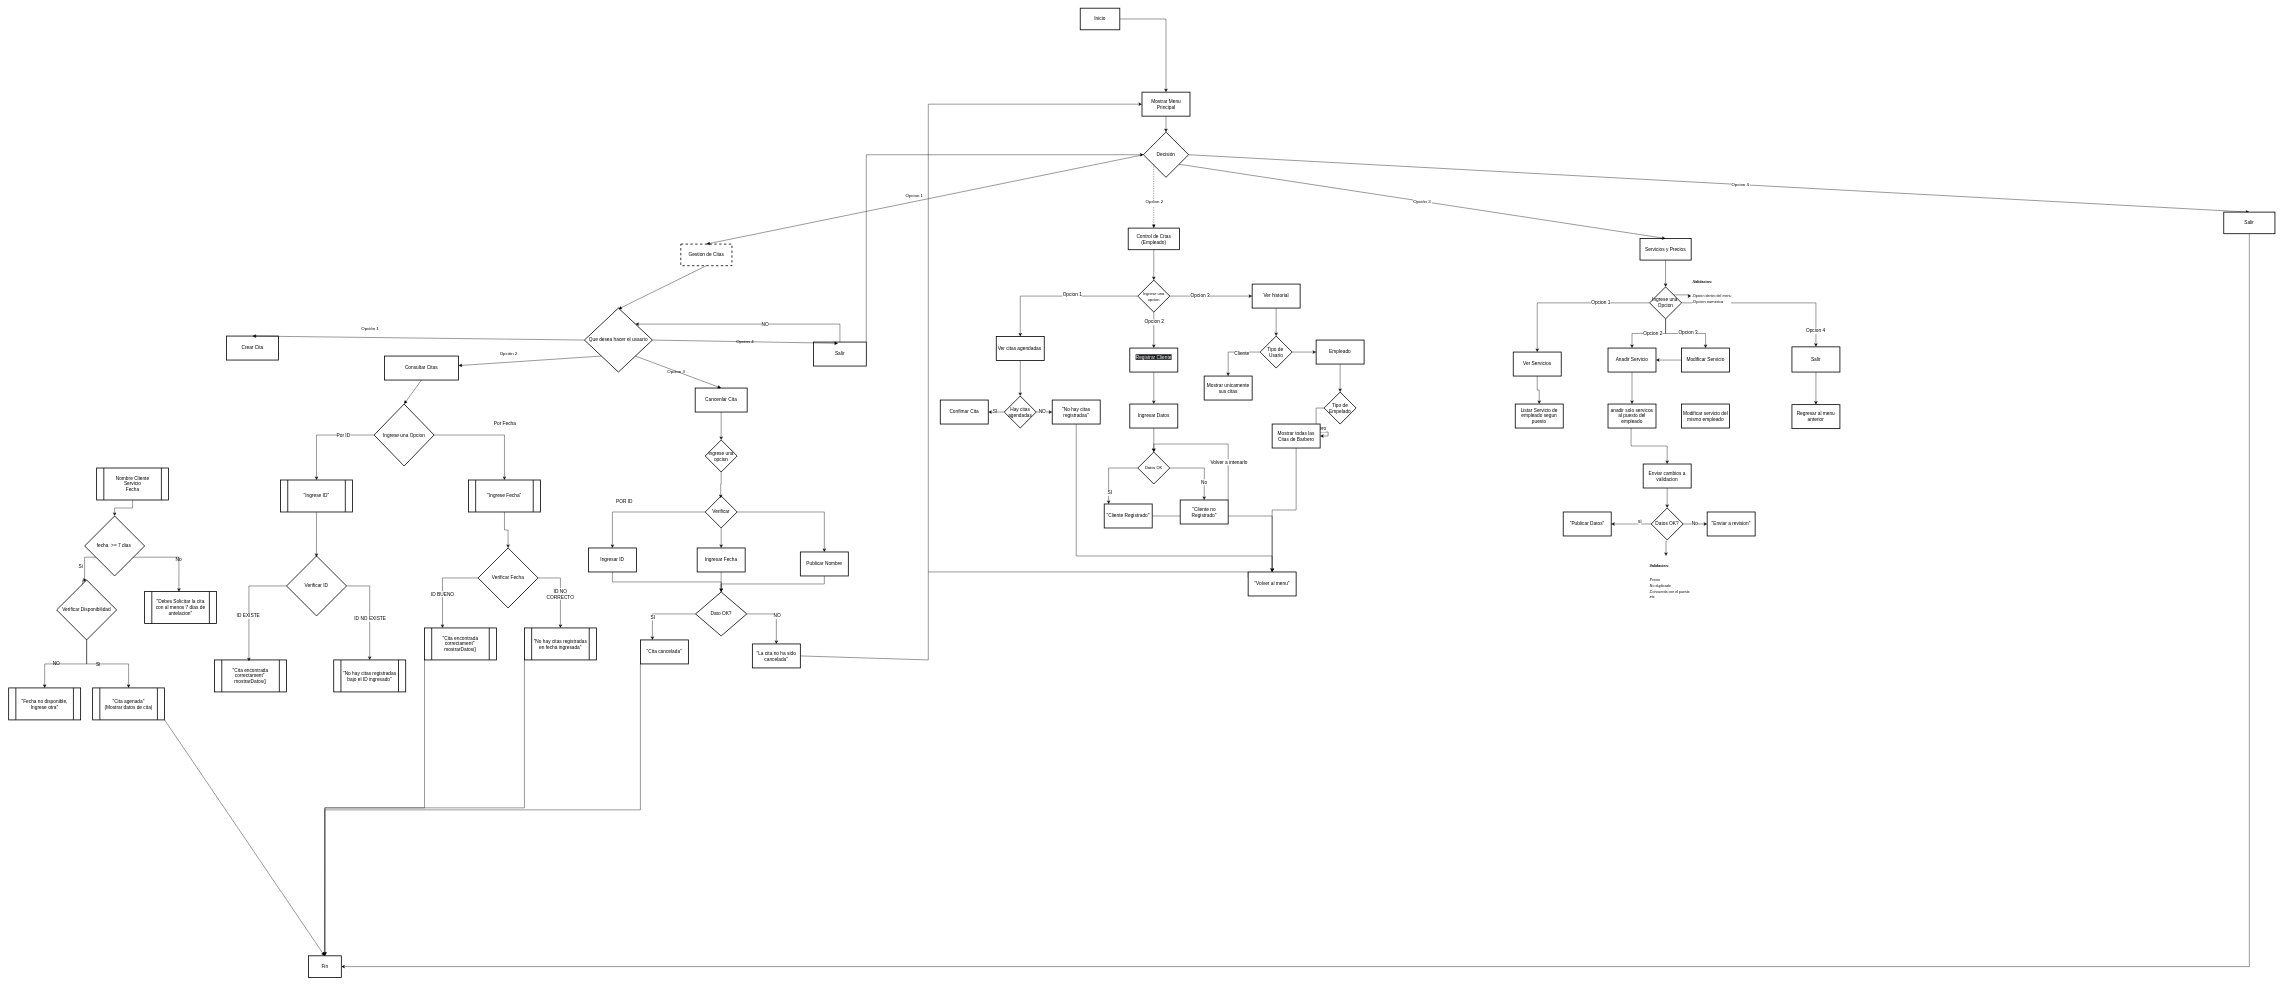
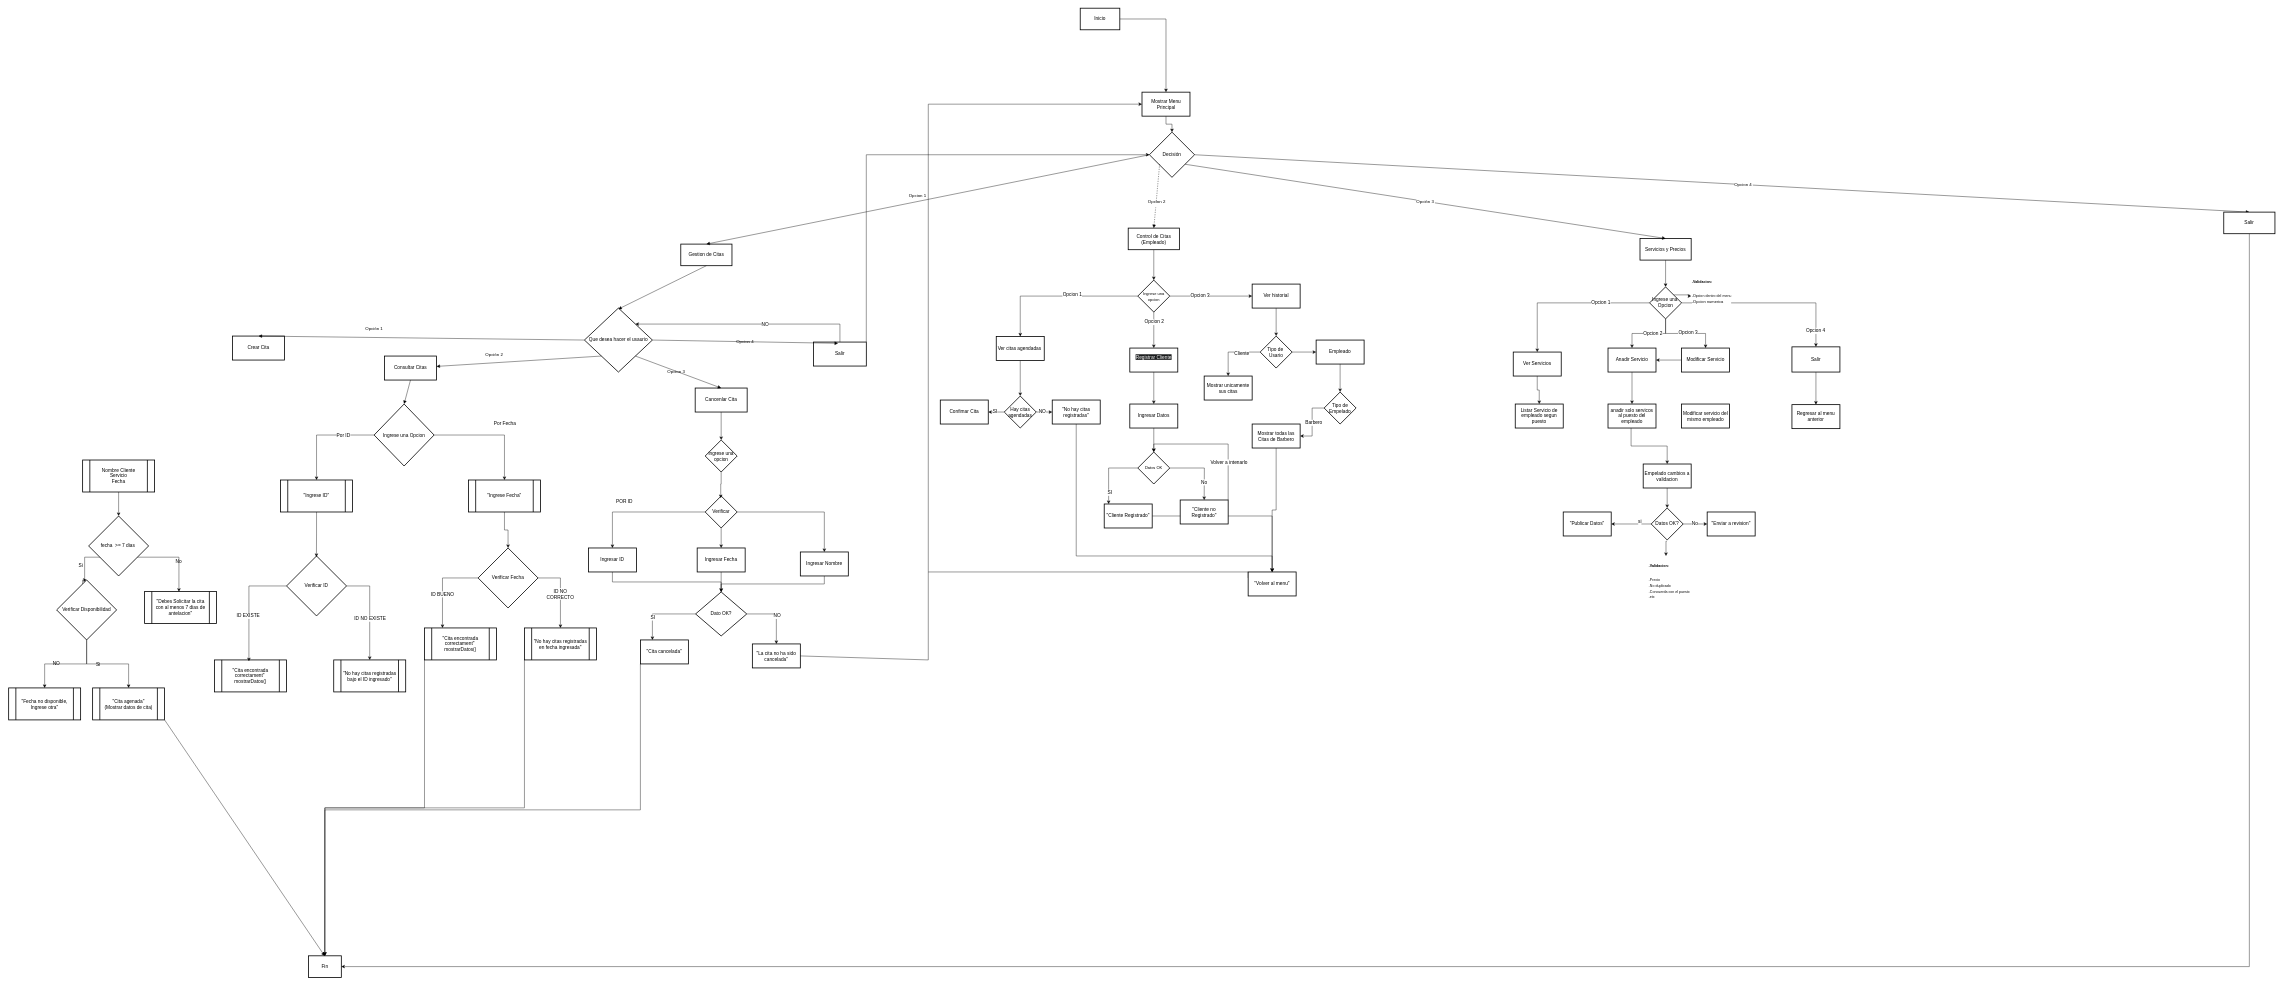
- <mxCell id="4" value="Decisión" style="rhombus;strokeWidth=2;whiteSpace=wrap;labelBackgroundColor=none;" parent="1" vertex="1"><mxGeometry x="2858" width="113" height="113" as="geometry" y="330" /></mxCell>
+ <mxCell id="4" value="Decisión" style="rhombus;strokeWidth=2;whiteSpace=wrap;labelBackgroundColor=none;" parent="1" vertex="1"><mxGeometry x="2873" y="330" width="113" height="113" as="geometry" /></mxCell>
- <mxCell id="5" value="Gestion de Citas" style="whiteSpace=wrap;strokeWidth=2;labelBackgroundColor=none;dashed=1;" parent="1" vertex="1"><mxGeometry x="1701" y="610" width="128" height="54" as="geometry" /></mxCell>
+ <mxCell id="5" value="Gestion de Citas" style="whiteSpace=wrap;strokeWidth=2;labelBackgroundColor=none;" parent="1" vertex="1"><mxGeometry x="1701" y="610" width="128" height="54" as="geometry" /></mxCell>
- <mxCell id="21" value="Crear Cita" style="whiteSpace=wrap;strokeWidth=2;labelBackgroundColor=none;" vertex="1" parent="1"><mxGeometry x="565" y="840" width="130" height="60" as="geometry" /></mxCell>
+ <mxCell id="21" value="Crear Cita" style="whiteSpace=wrap;strokeWidth=2;labelBackgroundColor=none;" vertex="1" parent="1"><mxGeometry x="580" y="840" width="130" height="60" as="geometry" /></mxCell>
- <mxCell id="26" value="Consultar Citas" style="whiteSpace=wrap;strokeWidth=2;labelBackgroundColor=none;" vertex="1" parent="1"><mxGeometry x="960" y="890" width="185" height="60" as="geometry" /></mxCell>
+ <mxCell id="26" value="Consultar Citas" style="whiteSpace=wrap;strokeWidth=2;labelBackgroundColor=none;" vertex="1" parent="1"><mxGeometry x="960" y="890" width="130" height="60" as="geometry" /></mxCell>
- <mxCell id="133" value="Mostrar todas las Citas de Barbero" style="whiteSpace=wrap;html=1;strokeWidth=2;labelBackgroundColor=none;" vertex="1" parent="1"><mxGeometry x="3180" y="1060" width="120" height="60" as="geometry" /></mxCell>
+ <mxCell id="133" value="Mostrar todas las Citas de Barbero" style="whiteSpace=wrap;html=1;strokeWidth=2;labelBackgroundColor=none;" vertex="1" parent="1"><mxGeometry x="3130" y="1060" width="120" height="60" as="geometry" /></mxCell>
- <mxCell id="168" value="Enviar cambios a validacion" style="whiteSpace=wrap;html=1;strokeWidth=2;labelBackgroundColor=none;" vertex="1" parent="1"><mxGeometry x="4108" y="1160" width="120" height="60" as="geometry" /></mxCell>
+ <mxCell id="168" value="Empelado cambios a validacion" style="whiteSpace=wrap;html=1;strokeWidth=2;labelBackgroundColor=none;" vertex="1" parent="1"><mxGeometry x="4108" y="1160" width="120" height="60" as="geometry" /></mxCell>
- <mxCell id="38" value="Nombre Cliente&lt;div&gt;Servicio&lt;/div&gt;&lt;div&gt;Fecha&lt;/div&gt;" style="shape=process;whiteSpace=wrap;html=1;backgroundOutline=1;strokeColor=default;strokeWidth=2;align=center;verticalAlign=middle;fontFamily=Helvetica;fontSize=12;fontColor=default;labelBackgroundColor=none;fillColor=default;" vertex="1" parent="1"><mxGeometry x="240" y="1170" width="180" height="80" as="geometry" /></mxCell>
+ <mxCell id="38" value="Nombre Cliente&lt;div&gt;Servicio&lt;/div&gt;&lt;div&gt;Fecha&lt;/div&gt;" style="shape=process;whiteSpace=wrap;html=1;backgroundOutline=1;strokeColor=default;strokeWidth=2;align=center;verticalAlign=middle;fontFamily=Helvetica;fontSize=12;fontColor=default;labelBackgroundColor=none;fillColor=default;" vertex="1" parent="1"><mxGeometry x="205" y="1150" width="180" height="80" as="geometry" /></mxCell>
- <mxCell id="36" value="fecha  &gt;= 7 dias " style="rhombus;strokeWidth=2;whiteSpace=wrap;labelBackgroundColor=none;" vertex="1" parent="1"><mxGeometry x="210" y="1290" width="150" height="150" as="geometry" /></mxCell>
+ <mxCell id="36" value="fecha  &gt;= 7 dias " style="rhombus;strokeWidth=2;whiteSpace=wrap;labelBackgroundColor=none;" vertex="1" parent="1"><mxGeometry x="220" y="1290" width="150" height="150" as="geometry" /></mxCell>
- <mxCell id="92" value="Publicar Nombre" style="whiteSpace=wrap;html=1;strokeWidth=2;labelBackgroundColor=none;" vertex="1" parent="1"><mxGeometry x="2000" y="1380" width="120" height="60" as="geometry" /></mxCell>
+ <mxCell id="92" value="Ingresar Nombre" style="whiteSpace=wrap;html=1;strokeWidth=2;labelBackgroundColor=none;" vertex="1" parent="1"><mxGeometry x="2000" y="1380" width="120" height="60" as="geometry" /></mxCell>
